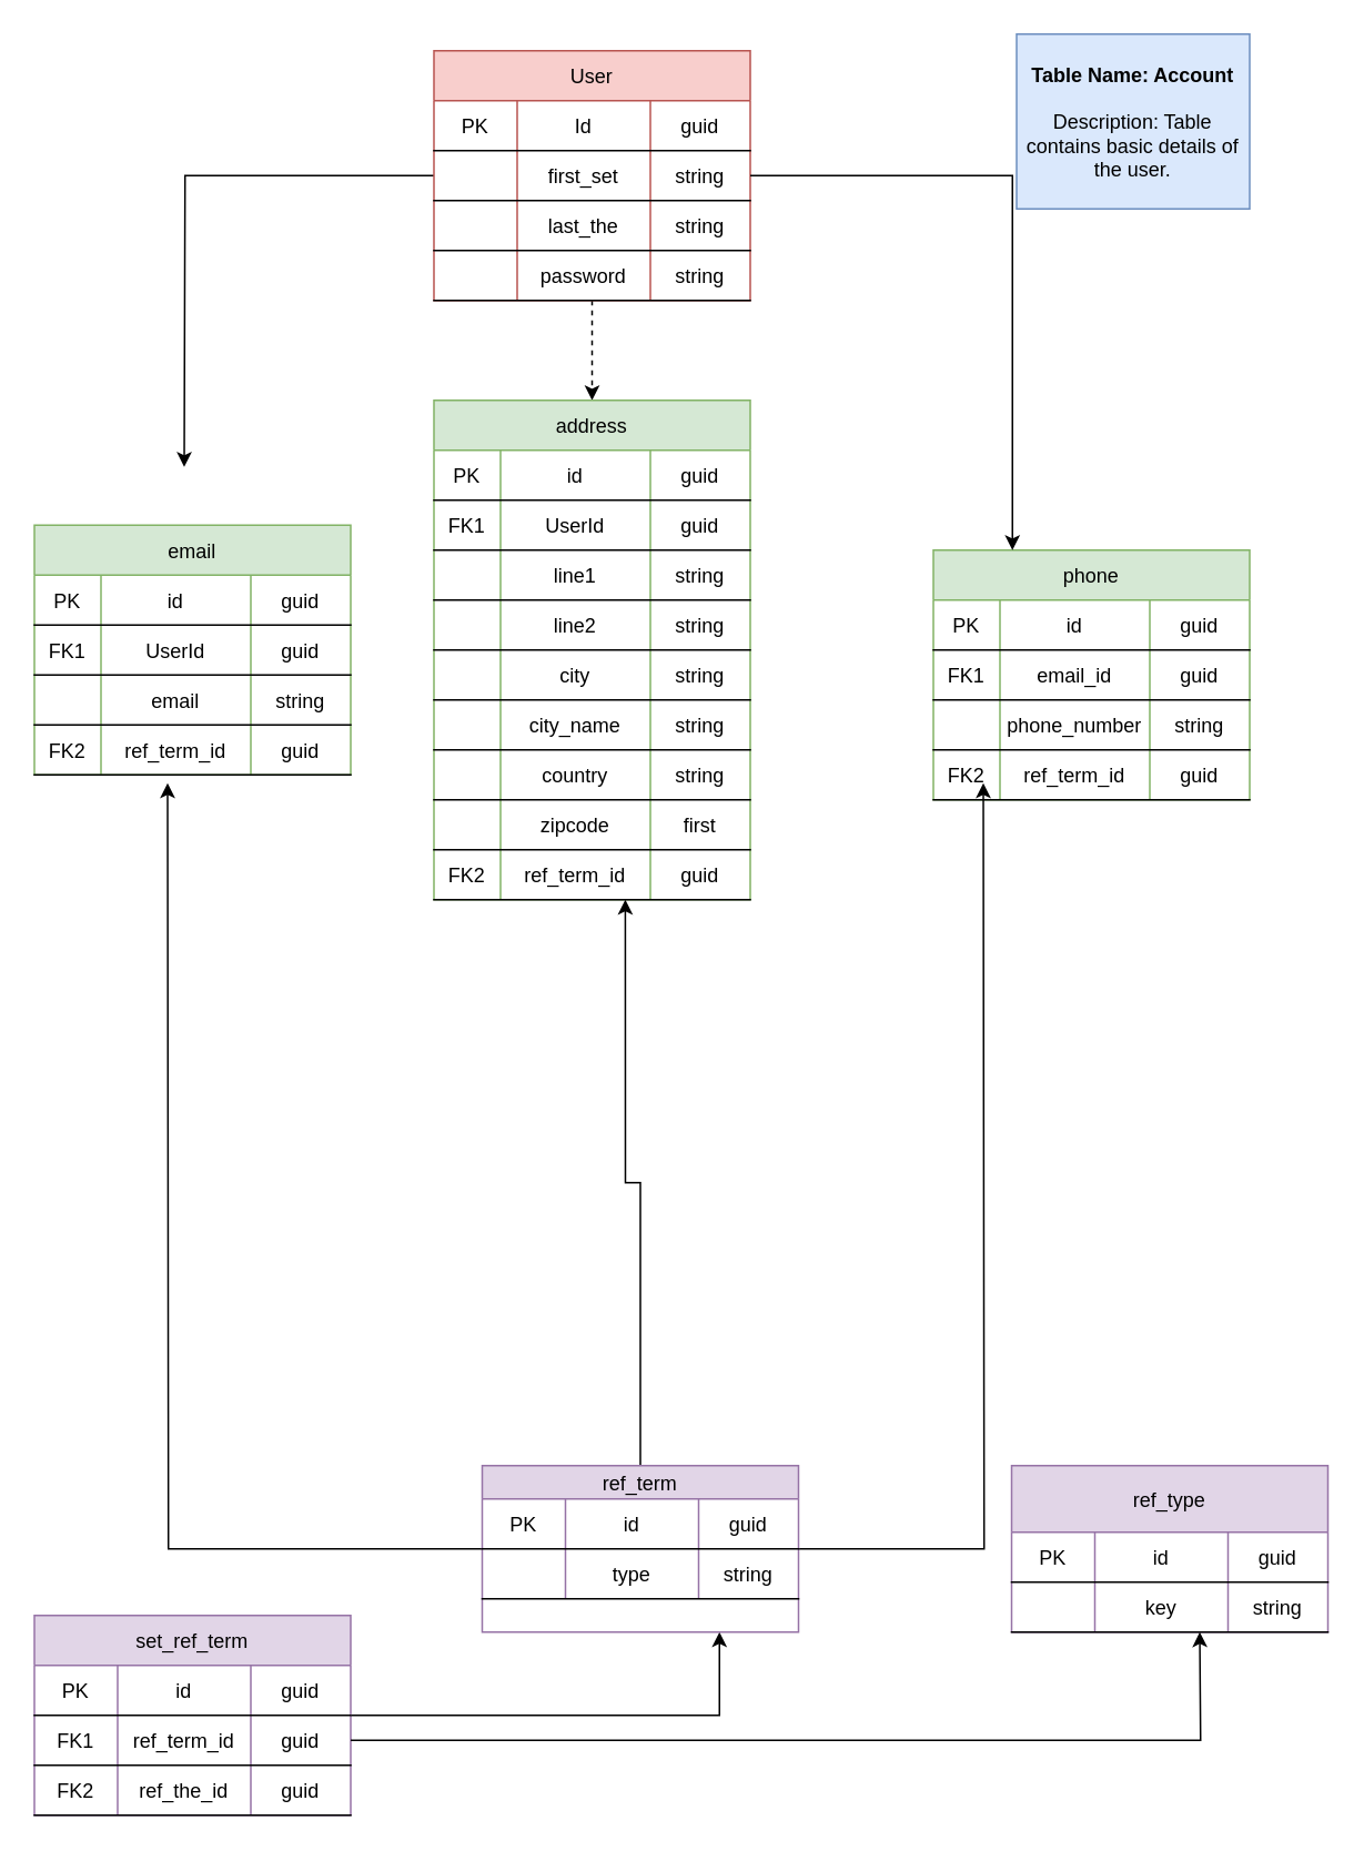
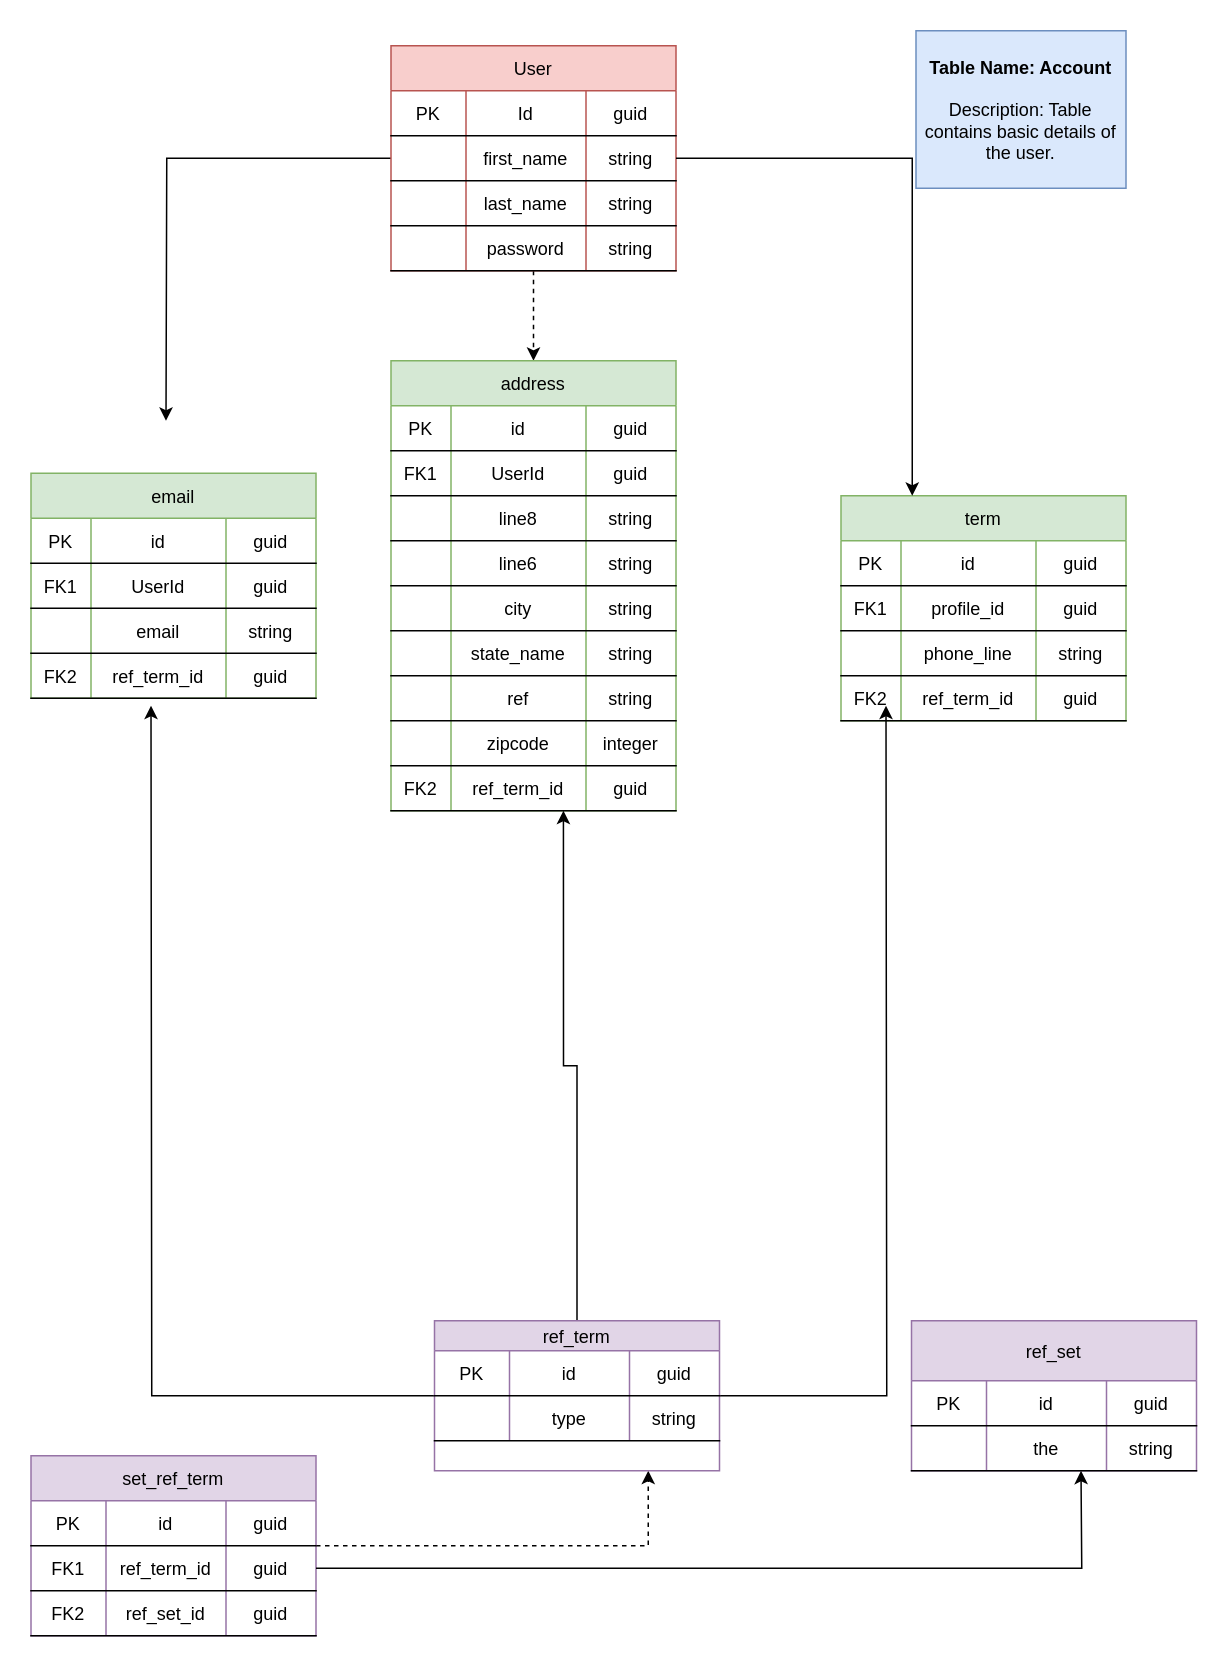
- <mxCell id="11" value="first_set" style="shape=partialRectangle;connectable=0;fillColor=none;top=0;left=0;bottom=0;right=0;fontStyle=0;overflow=hidden;" vertex="1" parent="9"><mxGeometry x="50" width="80" height="30" as="geometry"><mxRectangle width="80" height="30" as="alternateBounds" /></mxGeometry></mxCell>
+ <mxCell id="11" value="first_name" style="shape=partialRectangle;connectable=0;fillColor=none;top=0;left=0;bottom=0;right=0;fontStyle=0;overflow=hidden;" vertex="1" parent="9"><mxGeometry x="50" width="80" height="30" as="geometry"><mxRectangle width="80" height="30" as="alternateBounds" /></mxGeometry></mxCell>
- <mxCell id="15" value="last_the" style="shape=partialRectangle;connectable=0;fillColor=none;top=0;left=0;bottom=0;right=0;fontStyle=0;overflow=hidden;" vertex="1" parent="13"><mxGeometry x="50" width="80" height="30" as="geometry"><mxRectangle width="80" height="30" as="alternateBounds" /></mxGeometry></mxCell>
+ <mxCell id="15" value="last_name" style="shape=partialRectangle;connectable=0;fillColor=none;top=0;left=0;bottom=0;right=0;fontStyle=0;overflow=hidden;" vertex="1" parent="13"><mxGeometry x="50" width="80" height="30" as="geometry"><mxRectangle width="80" height="30" as="alternateBounds" /></mxGeometry></mxCell>
- <mxCell id="49" value="line1" style="shape=partialRectangle;connectable=0;fillColor=none;top=0;left=0;bottom=0;right=0;fontStyle=0;overflow=hidden;" vertex="1" parent="47"><mxGeometry x="40" width="90" height="30" as="geometry"><mxRectangle width="90" height="30" as="alternateBounds" /></mxGeometry></mxCell>
+ <mxCell id="49" value="line8" style="shape=partialRectangle;connectable=0;fillColor=none;top=0;left=0;bottom=0;right=0;fontStyle=0;overflow=hidden;" vertex="1" parent="47"><mxGeometry x="40" width="90" height="30" as="geometry"><mxRectangle width="90" height="30" as="alternateBounds" /></mxGeometry></mxCell>
- <mxCell id="75" value="phone" style="shape=table;startSize=30;container=1;collapsible=1;childLayout=tableLayout;fixedRows=1;rowLines=0;fontStyle=0;align=center;resizeLast=1;fillColor=#d5e8d4;strokeColor=#82b366;" vertex="1" parent="1"><mxGeometry x="560" y="330" width="190" height="150" as="geometry" /></mxCell>
+ <mxCell id="75" value="term" style="shape=table;startSize=30;container=1;collapsible=1;childLayout=tableLayout;fixedRows=1;rowLines=0;fontStyle=0;align=center;resizeLast=1;fillColor=#d5e8d4;strokeColor=#82b366;" vertex="1" parent="1"><mxGeometry x="560" y="330" width="190" height="150" as="geometry" /></mxCell>
- <mxCell id="53" value="line2" style="shape=partialRectangle;connectable=0;fillColor=none;top=0;left=0;bottom=0;right=0;fontStyle=0;overflow=hidden;" vertex="1" parent="51"><mxGeometry x="40" width="90" height="30" as="geometry"><mxRectangle width="90" height="30" as="alternateBounds" /></mxGeometry></mxCell>
+ <mxCell id="53" value="line6" style="shape=partialRectangle;connectable=0;fillColor=none;top=0;left=0;bottom=0;right=0;fontStyle=0;overflow=hidden;" vertex="1" parent="51"><mxGeometry x="40" width="90" height="30" as="geometry"><mxRectangle width="90" height="30" as="alternateBounds" /></mxGeometry></mxCell>
- <mxCell id="82" value="email_id" style="shape=partialRectangle;connectable=0;fillColor=none;top=0;left=0;bottom=0;right=0;fontStyle=0;overflow=hidden;" vertex="1" parent="80"><mxGeometry x="40" width="90" height="30" as="geometry"><mxRectangle width="90" height="30" as="alternateBounds" /></mxGeometry></mxCell>
+ <mxCell id="82" value="profile_id" style="shape=partialRectangle;connectable=0;fillColor=none;top=0;left=0;bottom=0;right=0;fontStyle=0;overflow=hidden;" vertex="1" parent="80"><mxGeometry x="40" width="90" height="30" as="geometry"><mxRectangle width="90" height="30" as="alternateBounds" /></mxGeometry></mxCell>
- <mxCell id="61" value="city_name" style="shape=partialRectangle;connectable=0;fillColor=none;top=0;left=0;bottom=0;right=0;fontStyle=0;overflow=hidden;" vertex="1" parent="59"><mxGeometry x="40" width="90" height="30" as="geometry"><mxRectangle width="90" height="30" as="alternateBounds" /></mxGeometry></mxCell>
+ <mxCell id="61" value="state_name" style="shape=partialRectangle;connectable=0;fillColor=none;top=0;left=0;bottom=0;right=0;fontStyle=0;overflow=hidden;" vertex="1" parent="59"><mxGeometry x="40" width="90" height="30" as="geometry"><mxRectangle width="90" height="30" as="alternateBounds" /></mxGeometry></mxCell>
- <mxCell id="86" value="phone_number" style="shape=partialRectangle;connectable=0;fillColor=none;top=0;left=0;bottom=0;right=0;fontStyle=0;overflow=hidden;" vertex="1" parent="84"><mxGeometry x="40" width="90" height="30" as="geometry"><mxRectangle width="90" height="30" as="alternateBounds" /></mxGeometry></mxCell>
+ <mxCell id="86" value="phone_line" style="shape=partialRectangle;connectable=0;fillColor=none;top=0;left=0;bottom=0;right=0;fontStyle=0;overflow=hidden;" vertex="1" parent="84"><mxGeometry x="40" width="90" height="30" as="geometry"><mxRectangle width="90" height="30" as="alternateBounds" /></mxGeometry></mxCell>
- <mxCell id="65" value="country" style="shape=partialRectangle;connectable=0;fillColor=none;top=0;left=0;bottom=0;right=0;fontStyle=0;overflow=hidden;" vertex="1" parent="63"><mxGeometry x="40" width="90" height="30" as="geometry"><mxRectangle width="90" height="30" as="alternateBounds" /></mxGeometry></mxCell>
+ <mxCell id="65" value="ref" style="shape=partialRectangle;connectable=0;fillColor=none;top=0;left=0;bottom=0;right=0;fontStyle=0;overflow=hidden;" vertex="1" parent="63"><mxGeometry x="40" width="90" height="30" as="geometry"><mxRectangle width="90" height="30" as="alternateBounds" /></mxGeometry></mxCell>
- <mxCell id="70" value="first" style="shape=partialRectangle;connectable=0;fillColor=none;top=0;left=0;bottom=0;right=0;fontStyle=0;overflow=hidden;" vertex="1" parent="67"><mxGeometry x="130" width="60" height="30" as="geometry"><mxRectangle width="60" height="30" as="alternateBounds" /></mxGeometry></mxCell>
+ <mxCell id="70" value="integer" style="shape=partialRectangle;connectable=0;fillColor=none;top=0;left=0;bottom=0;right=0;fontStyle=0;overflow=hidden;" vertex="1" parent="67"><mxGeometry x="130" width="60" height="30" as="geometry"><mxRectangle width="60" height="30" as="alternateBounds" /></mxGeometry></mxCell>
- <mxCell id="118" value="ref_type" style="shape=table;startSize=40;container=1;collapsible=1;childLayout=tableLayout;fixedRows=1;rowLines=0;fontStyle=0;align=center;resizeLast=1;fillColor=#e1d5e7;strokeColor=#9673a6;" vertex="1" parent="1"><mxGeometry x="607" y="880" width="190" height="100" as="geometry" /></mxCell>
+ <mxCell id="118" value="ref_set" style="shape=table;startSize=40;container=1;collapsible=1;childLayout=tableLayout;fixedRows=1;rowLines=0;fontStyle=0;align=center;resizeLast=1;fillColor=#e1d5e7;strokeColor=#9673a6;" vertex="1" parent="1"><mxGeometry x="607" y="880" width="190" height="100" as="geometry" /></mxCell>
- <mxCell id="125" value="key" style="shape=partialRectangle;connectable=0;fillColor=none;top=0;left=0;bottom=0;right=0;fontStyle=0;overflow=hidden;" vertex="1" parent="123"><mxGeometry x="50" width="80" height="30" as="geometry"><mxRectangle width="80" height="30" as="alternateBounds" /></mxGeometry></mxCell>
+ <mxCell id="125" value="the" style="shape=partialRectangle;connectable=0;fillColor=none;top=0;left=0;bottom=0;right=0;fontStyle=0;overflow=hidden;" vertex="1" parent="123"><mxGeometry x="50" width="80" height="30" as="geometry"><mxRectangle width="80" height="30" as="alternateBounds" /></mxGeometry></mxCell>
- <mxCell id="92" style="edgeStyle=orthogonalEdgeStyle;rounded=0;orthogonalLoop=1;jettySize=auto;html=1;entryX=0.75;entryY=1;entryDx=0;entryDy=0;" edge="1" parent="1" source="93" target="109"><mxGeometry relative="1" as="geometry"><mxPoint x="420" y="1010" as="targetPoint" /></mxGeometry></mxCell>
+ <mxCell id="92" style="edgeStyle=orthogonalEdgeStyle;rounded=0;orthogonalLoop=1;jettySize=auto;html=1;entryX=0.75;entryY=1;entryDx=0;entryDy=0;dashed=1;" edge="1" parent="1" source="93" target="109"><mxGeometry relative="1" as="geometry"><mxPoint x="420" y="1010" as="targetPoint" /></mxGeometry></mxCell>
- <mxCell id="104" value="ref_the_id" style="shape=partialRectangle;connectable=0;fillColor=none;top=0;left=0;bottom=0;right=0;fontStyle=0;overflow=hidden;" vertex="1" parent="102"><mxGeometry x="50" width="80" height="30" as="geometry"><mxRectangle width="80" height="30" as="alternateBounds" /></mxGeometry></mxCell>
+ <mxCell id="104" value="ref_set_id" style="shape=partialRectangle;connectable=0;fillColor=none;top=0;left=0;bottom=0;right=0;fontStyle=0;overflow=hidden;" vertex="1" parent="102"><mxGeometry x="50" width="80" height="30" as="geometry"><mxRectangle width="80" height="30" as="alternateBounds" /></mxGeometry></mxCell>
